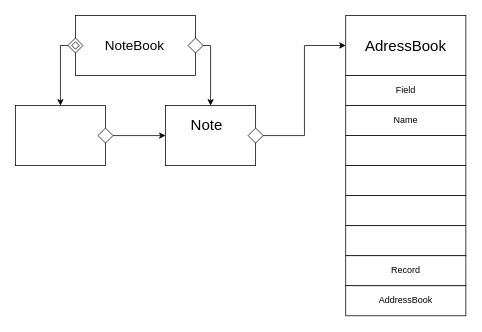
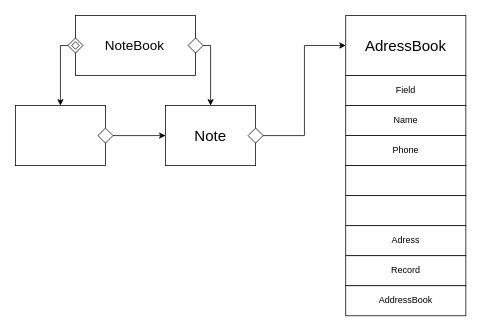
- <mxCell id="9" value="Note" style="text;html=1;strokeColor=none;fillColor=none;align=center;verticalAlign=middle;whiteSpace=wrap;rounded=0;fontSize=20;" vertex="1" parent="2"><mxGeometry x="225" y="130" width="60" height="30" as="geometry" /></mxCell>
+ <mxCell id="9" value="Note" style="text;html=1;strokeColor=none;fillColor=none;align=center;verticalAlign=middle;whiteSpace=wrap;rounded=0;fontSize=20;" vertex="1" parent="2"><mxGeometry x="230" y="145" width="60" height="30" as="geometry" /></mxCell>
+ <mxCell id="24" value="Phone" style="text;html=1;strokeColor=none;fillColor=none;align=center;verticalAlign=middle;whiteSpace=wrap;rounded=0;" vertex="1" parent="2"><mxGeometry x="490" y="165" width="60" height="30" as="geometry" /></mxCell>
+ <mxCell id="29" value="Adress" style="text;html=1;strokeColor=none;fillColor=none;align=center;verticalAlign=middle;whiteSpace=wrap;rounded=0;" vertex="1" parent="27"><mxGeometry x="50" y="5" width="60" height="30" as="geometry" /></mxCell>
